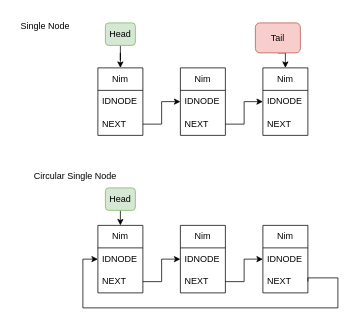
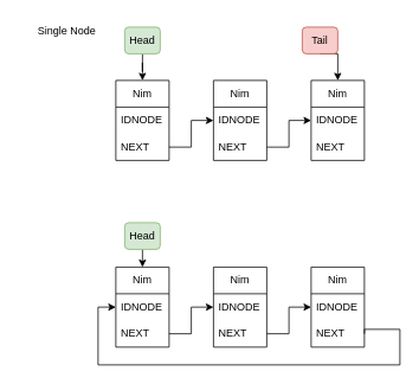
- <mxCell id="5" value="Single Node" style="text;html=1;align=center;verticalAlign=middle;whiteSpace=wrap;rounded=0;" vertex="1" parent="1"><mxGeometry x="5" y="20" width="110" height="30" as="geometry" /></mxCell>
+ <mxCell id="5" value="Single Node" style="text;html=1;align=center;verticalAlign=middle;whiteSpace=wrap;rounded=0;" vertex="1" parent="1"><mxGeometry x="20" y="20" width="110" height="30" as="geometry" /></mxCell>
- <mxCell id="15" value="Tail" style="rounded=1;whiteSpace=wrap;html=1;fillColor=#f8cecc;strokeColor=#b85450;" vertex="1" parent="1"><mxGeometry x="340" y="30" width="60" height="40" as="geometry" /></mxCell>
+ <mxCell id="15" value="Tail" style="rounded=1;whiteSpace=wrap;html=1;fillColor=#f8cecc;strokeColor=#b85450;" vertex="1" parent="1"><mxGeometry x="340" y="30" width="40" height="30" as="geometry" /></mxCell>
- <mxCell id="16" value="Circular Single Node" style="text;html=1;align=center;verticalAlign=middle;whiteSpace=wrap;rounded=0;" vertex="1" parent="1"><mxGeometry x="20" y="220" width="160" height="30" as="geometry" /></mxCell>
